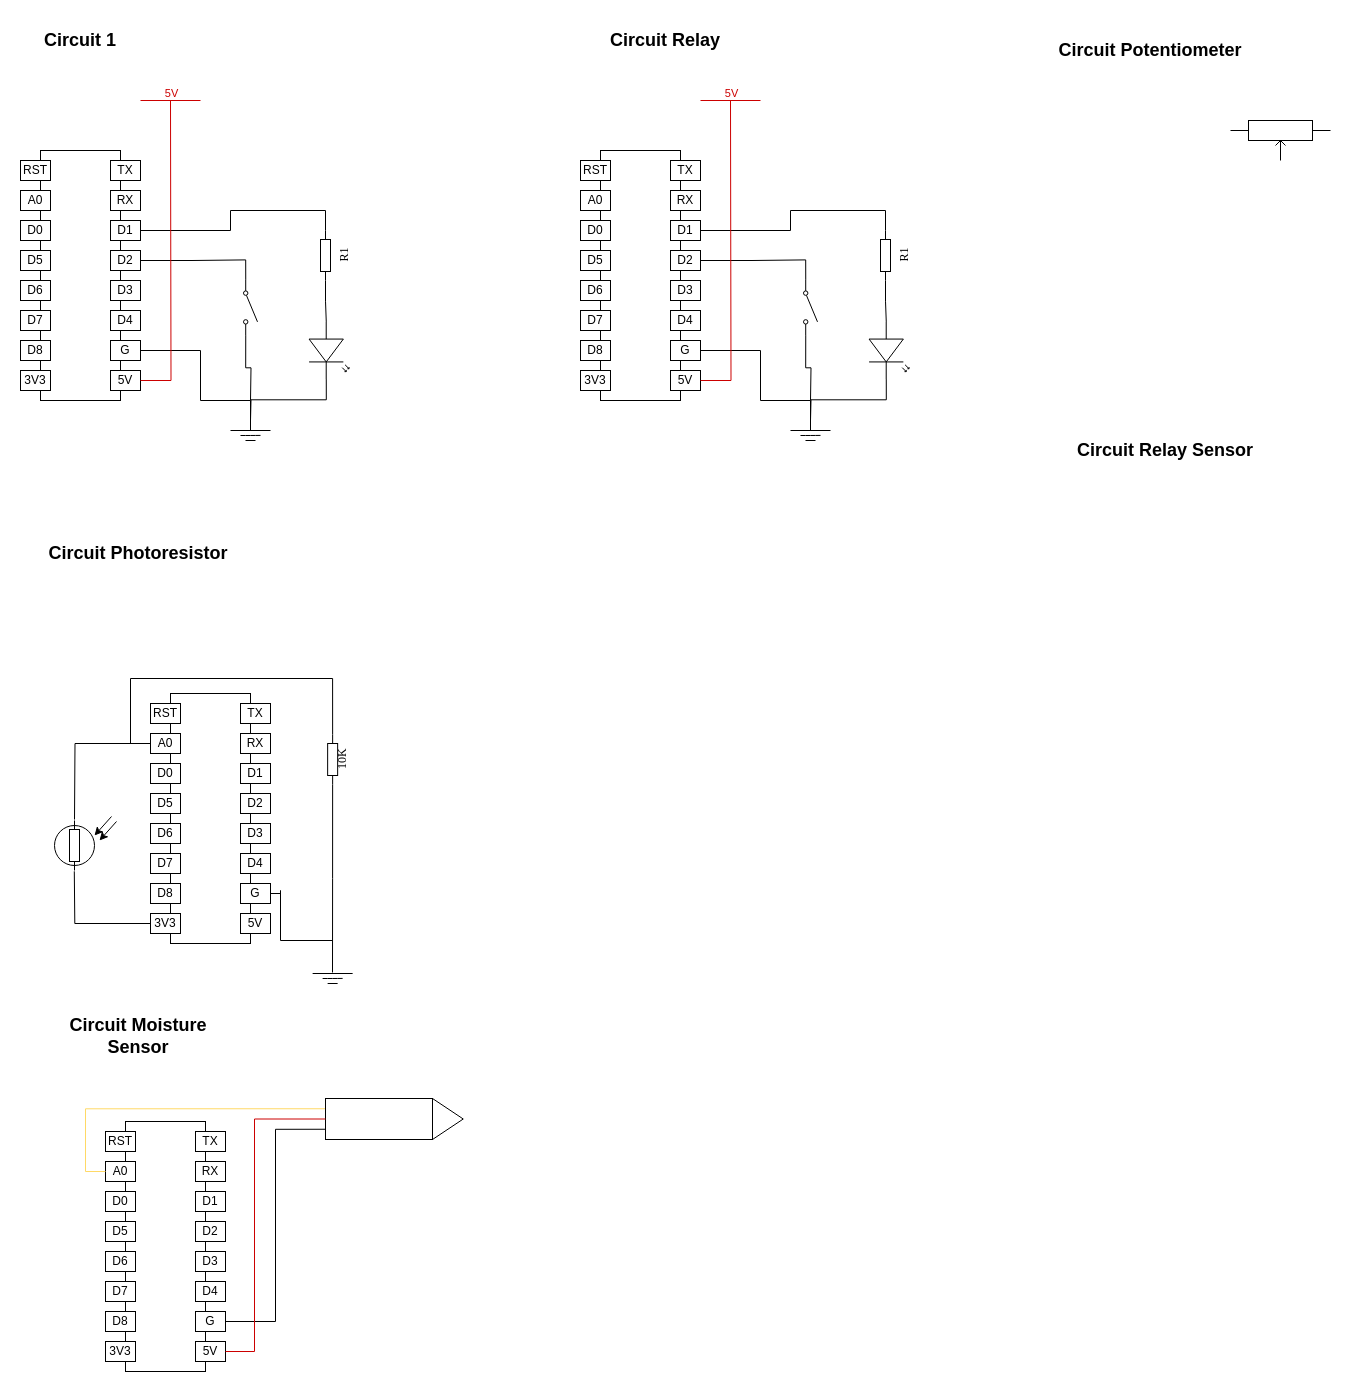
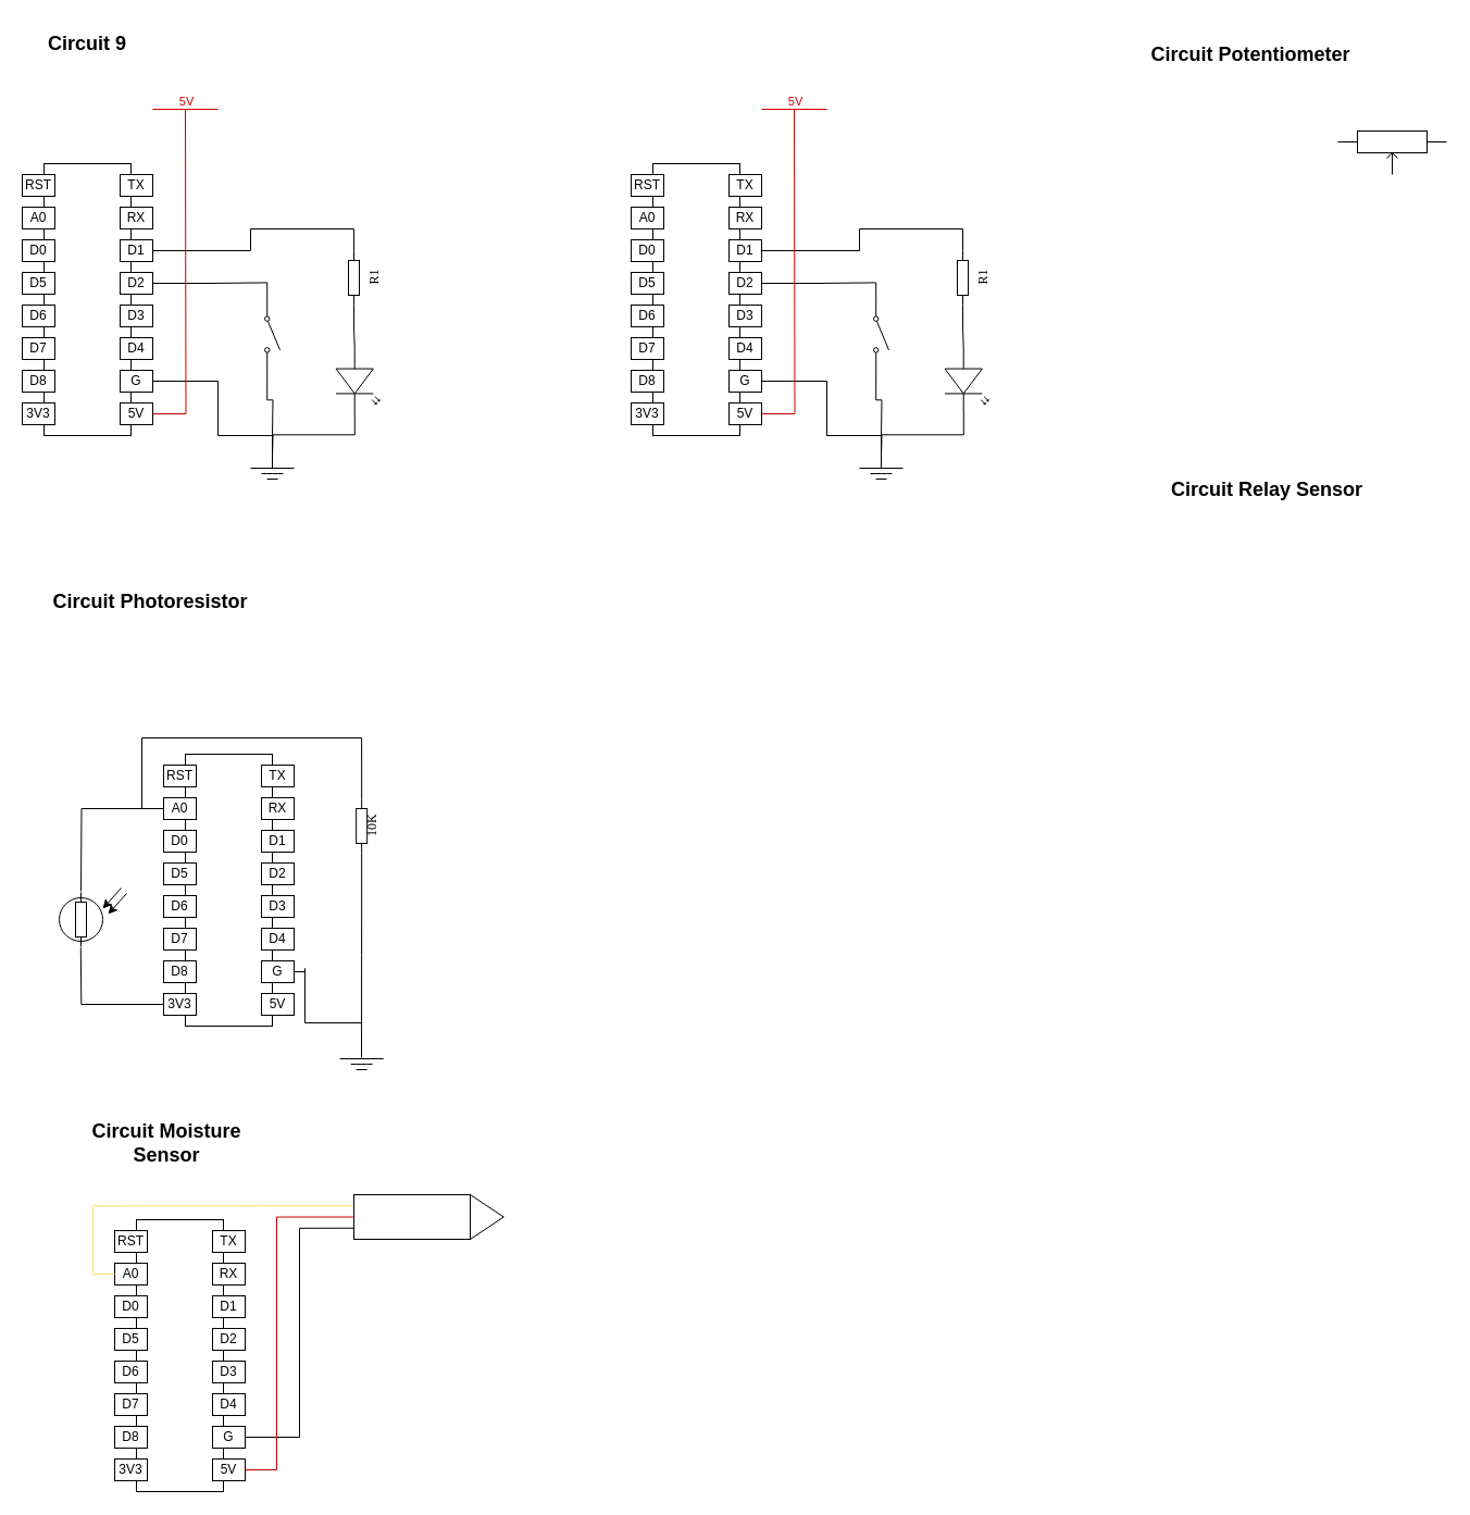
- <mxCell id="37" value="Circuit 1" style="text;html=1;strokeColor=none;fillColor=none;align=center;verticalAlign=middle;whiteSpace=wrap;rounded=0;fontColor=#000000;fontStyle=1;fontSize=18;" vertex="1" parent="1"><mxGeometry x="40" y="20" width="80" height="40" as="geometry" /></mxCell>
+ <mxCell id="37" value="Circuit 9" style="text;html=1;strokeColor=none;fillColor=none;align=center;verticalAlign=middle;whiteSpace=wrap;rounded=0;fontColor=#000000;fontStyle=1;fontSize=18;" vertex="1" parent="1"><mxGeometry x="40" y="20" width="80" height="40" as="geometry" /></mxCell>
- <mxCell id="72" value="Circuit Relay" style="text;html=1;strokeColor=none;fillColor=none;align=center;verticalAlign=middle;whiteSpace=wrap;rounded=0;fontColor=#000000;fontStyle=1;fontSize=18;" vertex="1" parent="1"><mxGeometry x="600" y="20" width="130" height="40" as="geometry" /></mxCell>
- <mxCell id="127" value="Circuit Moisture Sensor" style="text;html=1;strokeColor=none;fillColor=none;align=center;verticalAlign=middle;whiteSpace=wrap;rounded=0;fontColor=#000000;fontStyle=1;fontSize=18;" vertex="1" parent="1"><mxGeometry x="38" y="1016" width="200" height="40" as="geometry" /></mxCell>
+ <mxCell id="127" value="Circuit Moisture Sensor" style="text;html=1;strokeColor=none;fillColor=none;align=center;verticalAlign=middle;whiteSpace=wrap;rounded=0;fontColor=#000000;fontStyle=1;fontSize=18;" vertex="1" parent="1"><mxGeometry x="53" y="1031" width="200" height="40" as="geometry" /></mxCell>
